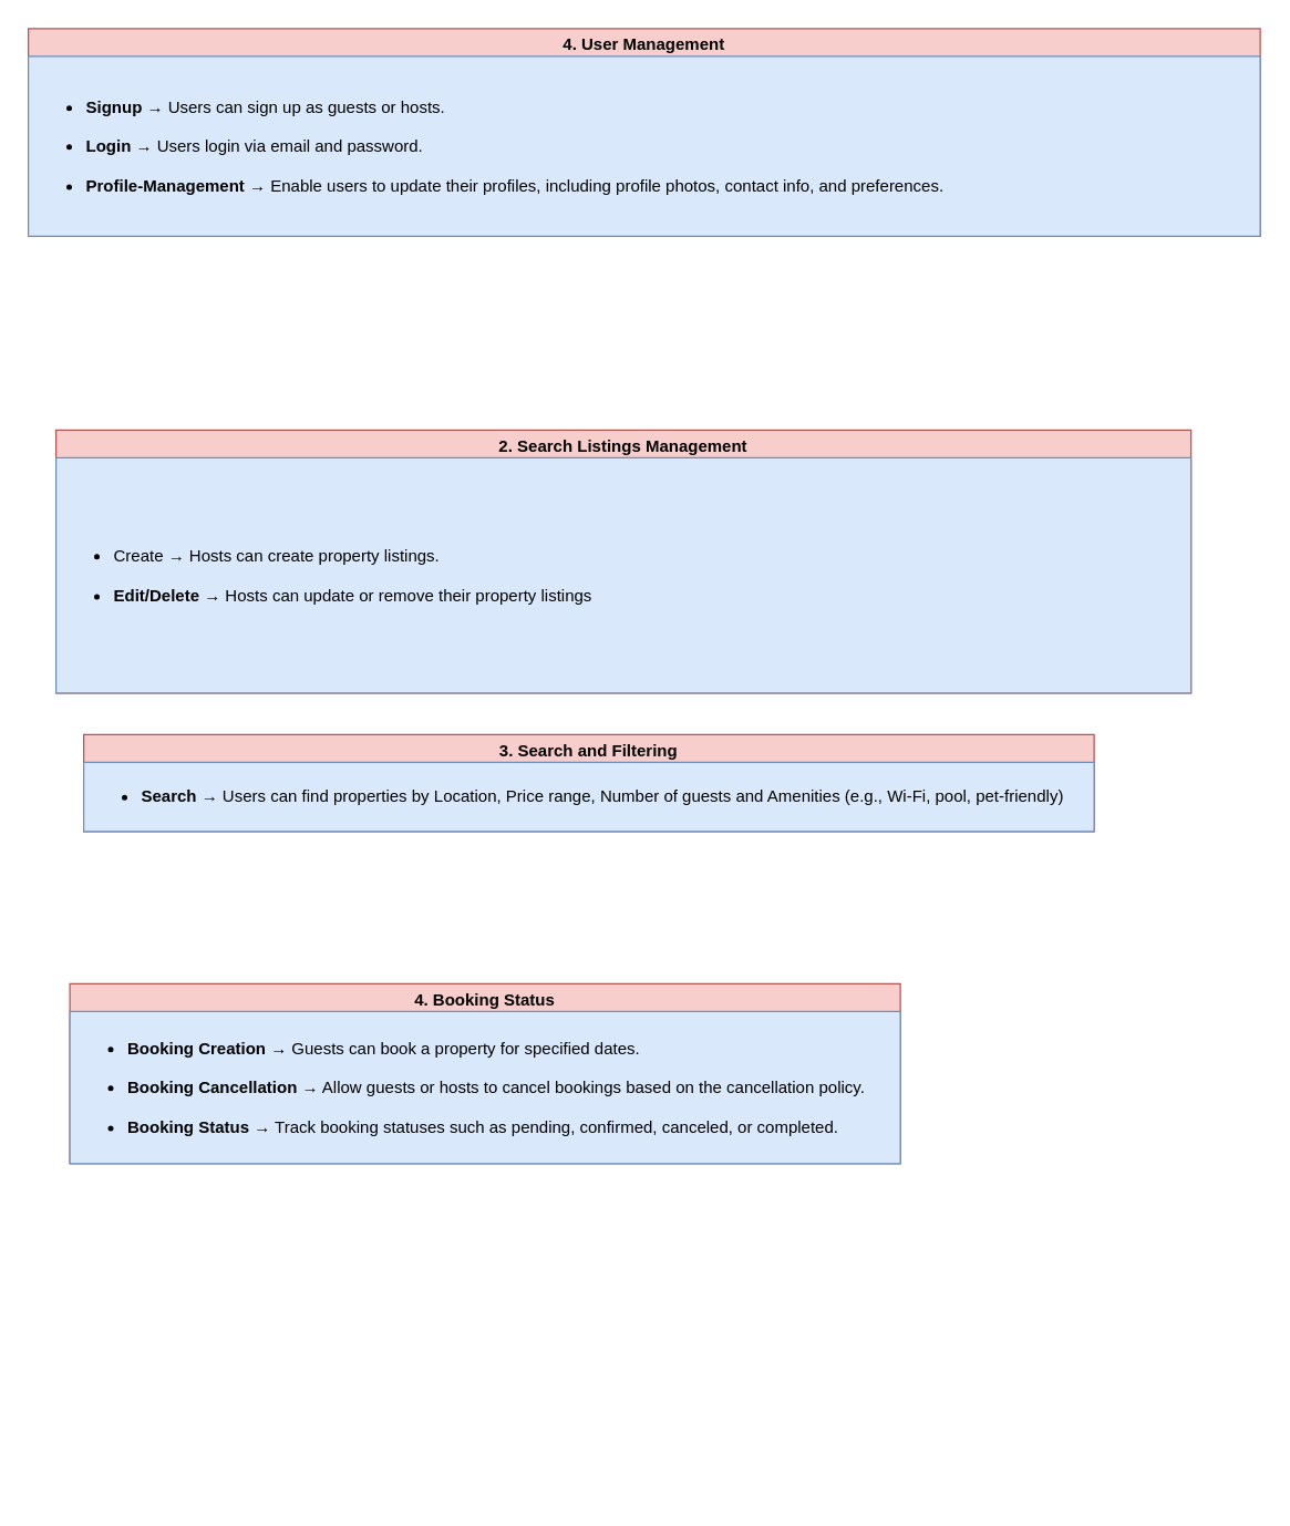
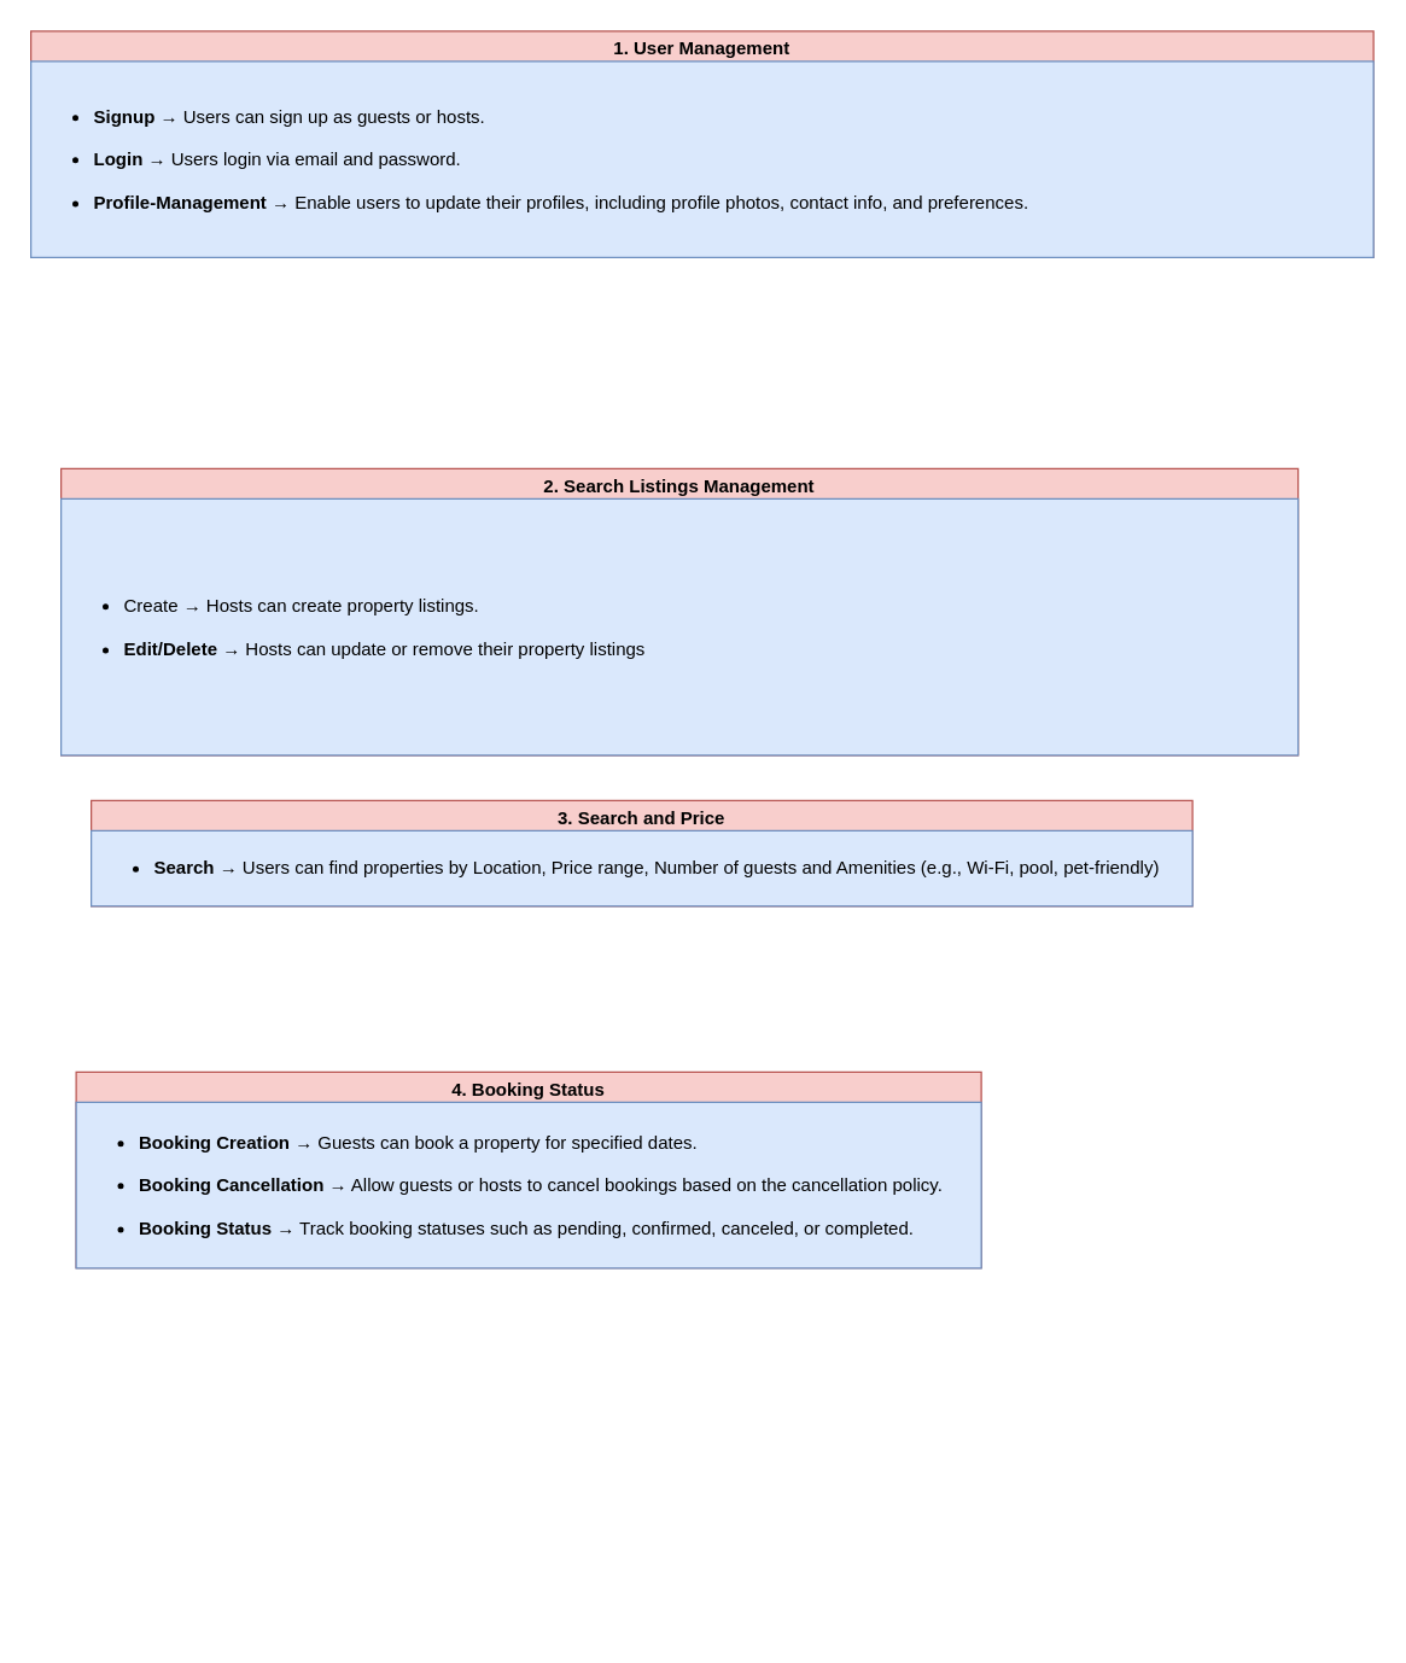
- <mxCell id="7" value="&lt;span class=&quot;notion-enable-hover&quot; data-token-index=&quot;0&quot;&gt;4.&amp;nbsp;User Management&lt;/span&gt;" style="swimlane;whiteSpace=wrap;html=1;fillColor=#f8cecc;strokeColor=#b85450;container=0;" vertex="1" parent="6"><mxGeometry width="890.0" height="150" as="geometry" /></mxCell>
+ <mxCell id="7" value="&lt;span class=&quot;notion-enable-hover&quot; data-token-index=&quot;0&quot;&gt;1.&amp;nbsp;User Management&lt;/span&gt;" style="swimlane;whiteSpace=wrap;html=1;fillColor=#f8cecc;strokeColor=#b85450;container=0;" vertex="1" parent="6"><mxGeometry width="890.0" height="150" as="geometry" /></mxCell>
- <mxCell id="2" value="&lt;span class=&quot;notion-enable-hover&quot; data-token-index=&quot;0&quot;&gt;3.&amp;nbsp;Search and Filtering&lt;/span&gt;" style="swimlane;whiteSpace=wrap;html=1;fillColor=#f8cecc;strokeColor=#b85450;container=0;" vertex="1" parent="1"><mxGeometry x="60" y="530" width="730" height="70" as="geometry"><mxRectangle x="-510" y="530" width="160" height="30" as="alternateBounds" /></mxGeometry></mxCell>
+ <mxCell id="2" value="&lt;span class=&quot;notion-enable-hover&quot; data-token-index=&quot;0&quot;&gt;3.&amp;nbsp;Search and Price&lt;/span&gt;" style="swimlane;whiteSpace=wrap;html=1;fillColor=#f8cecc;strokeColor=#b85450;container=0;" vertex="1" parent="1"><mxGeometry x="60" y="530" width="730" height="70" as="geometry"><mxRectangle x="-510" y="530" width="160" height="30" as="alternateBounds" /></mxGeometry></mxCell>
